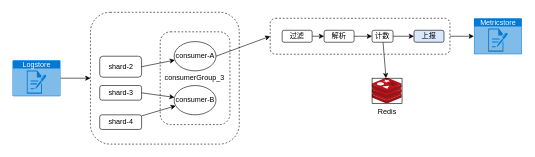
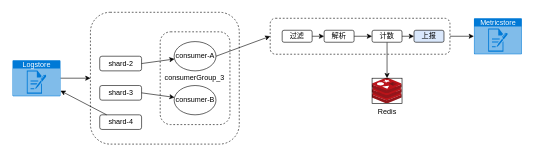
- <mxCell id="26" value="计数" style="rounded=1;whiteSpace=wrap;html=1;strokeColor=default;" vertex="1" parent="1"><mxGeometry x="620" y="50" width="35" height="20" as="geometry" /></mxCell>
+ <mxCell id="26" value="计数" style="rounded=1;whiteSpace=wrap;html=1;strokeColor=default;" vertex="1" parent="1"><mxGeometry x="620" y="50" width="50" height="20" as="geometry" /></mxCell>
- <mxCell id="11" value="shard-2" style="rounded=1;whiteSpace=wrap;html=1;" parent="8" vertex="1"><mxGeometry x="15.522" y="73.333" width="69.851" height="35" as="geometry" /></mxCell>
+ <mxCell id="11" value="shard-2" style="rounded=1;whiteSpace=wrap;html=1;" parent="8" vertex="1"><mxGeometry x="15.522" y="73.333" width="69.851" height="24.444" as="geometry" /></mxCell>
- <mxCell id="18" style="orthogonalLoop=1;jettySize=auto;html=1;" edge="1" parent="8" source="13" target="16"><mxGeometry relative="1" as="geometry" /></mxCell>
+ <mxCell id="18" style="orthogonalLoop=1;jettySize=auto;html=1;" edge="1" parent="8" source="13" target="4"><mxGeometry relative="1" as="geometry" /></mxCell>
